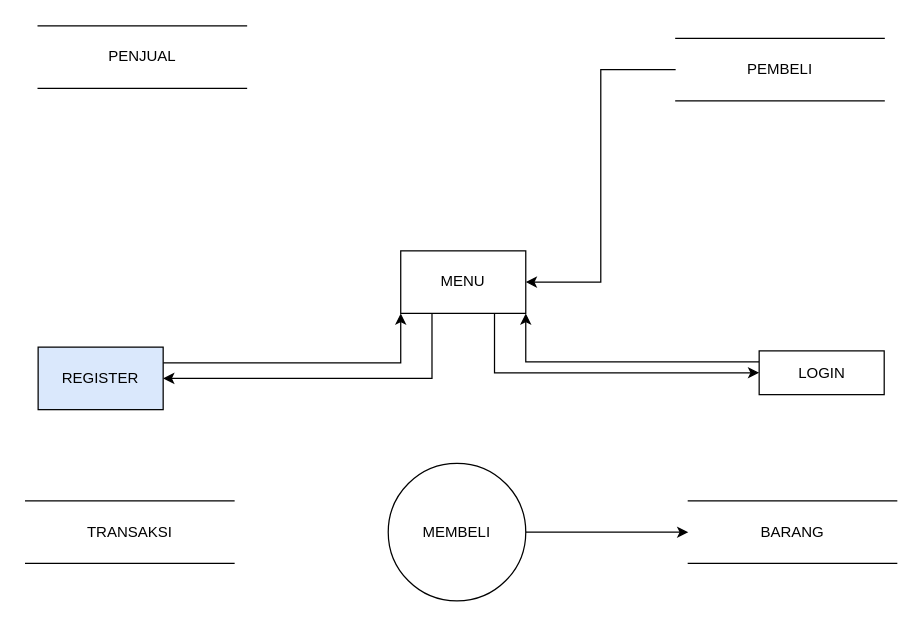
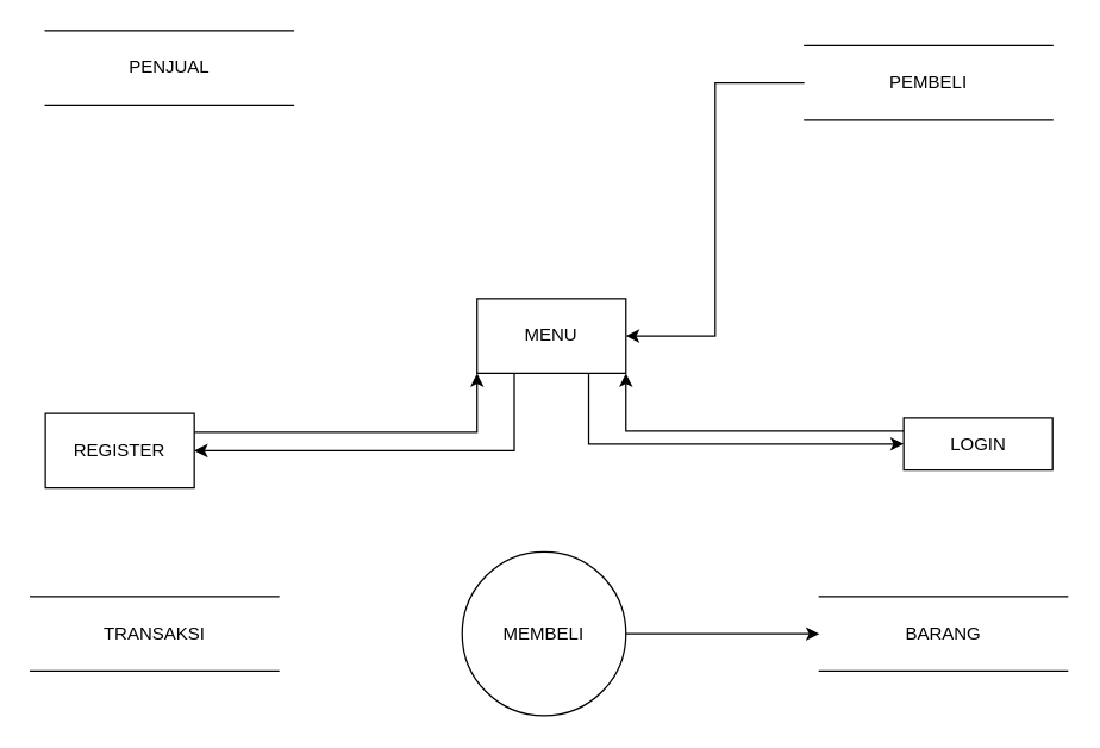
- <mxCell id="15" value="REGISTER" style="html=1;dashed=0;whiteSpace=wrap;fillColor=#dae8fc;" vertex="1" parent="1"><mxGeometry x="30" y="277" width="100" height="50" as="geometry" /></mxCell>
+ <mxCell id="15" value="REGISTER" style="html=1;dashed=0;whiteSpace=wrap;" vertex="1" parent="1"><mxGeometry x="30" y="277" width="100" height="50" as="geometry" /></mxCell>
